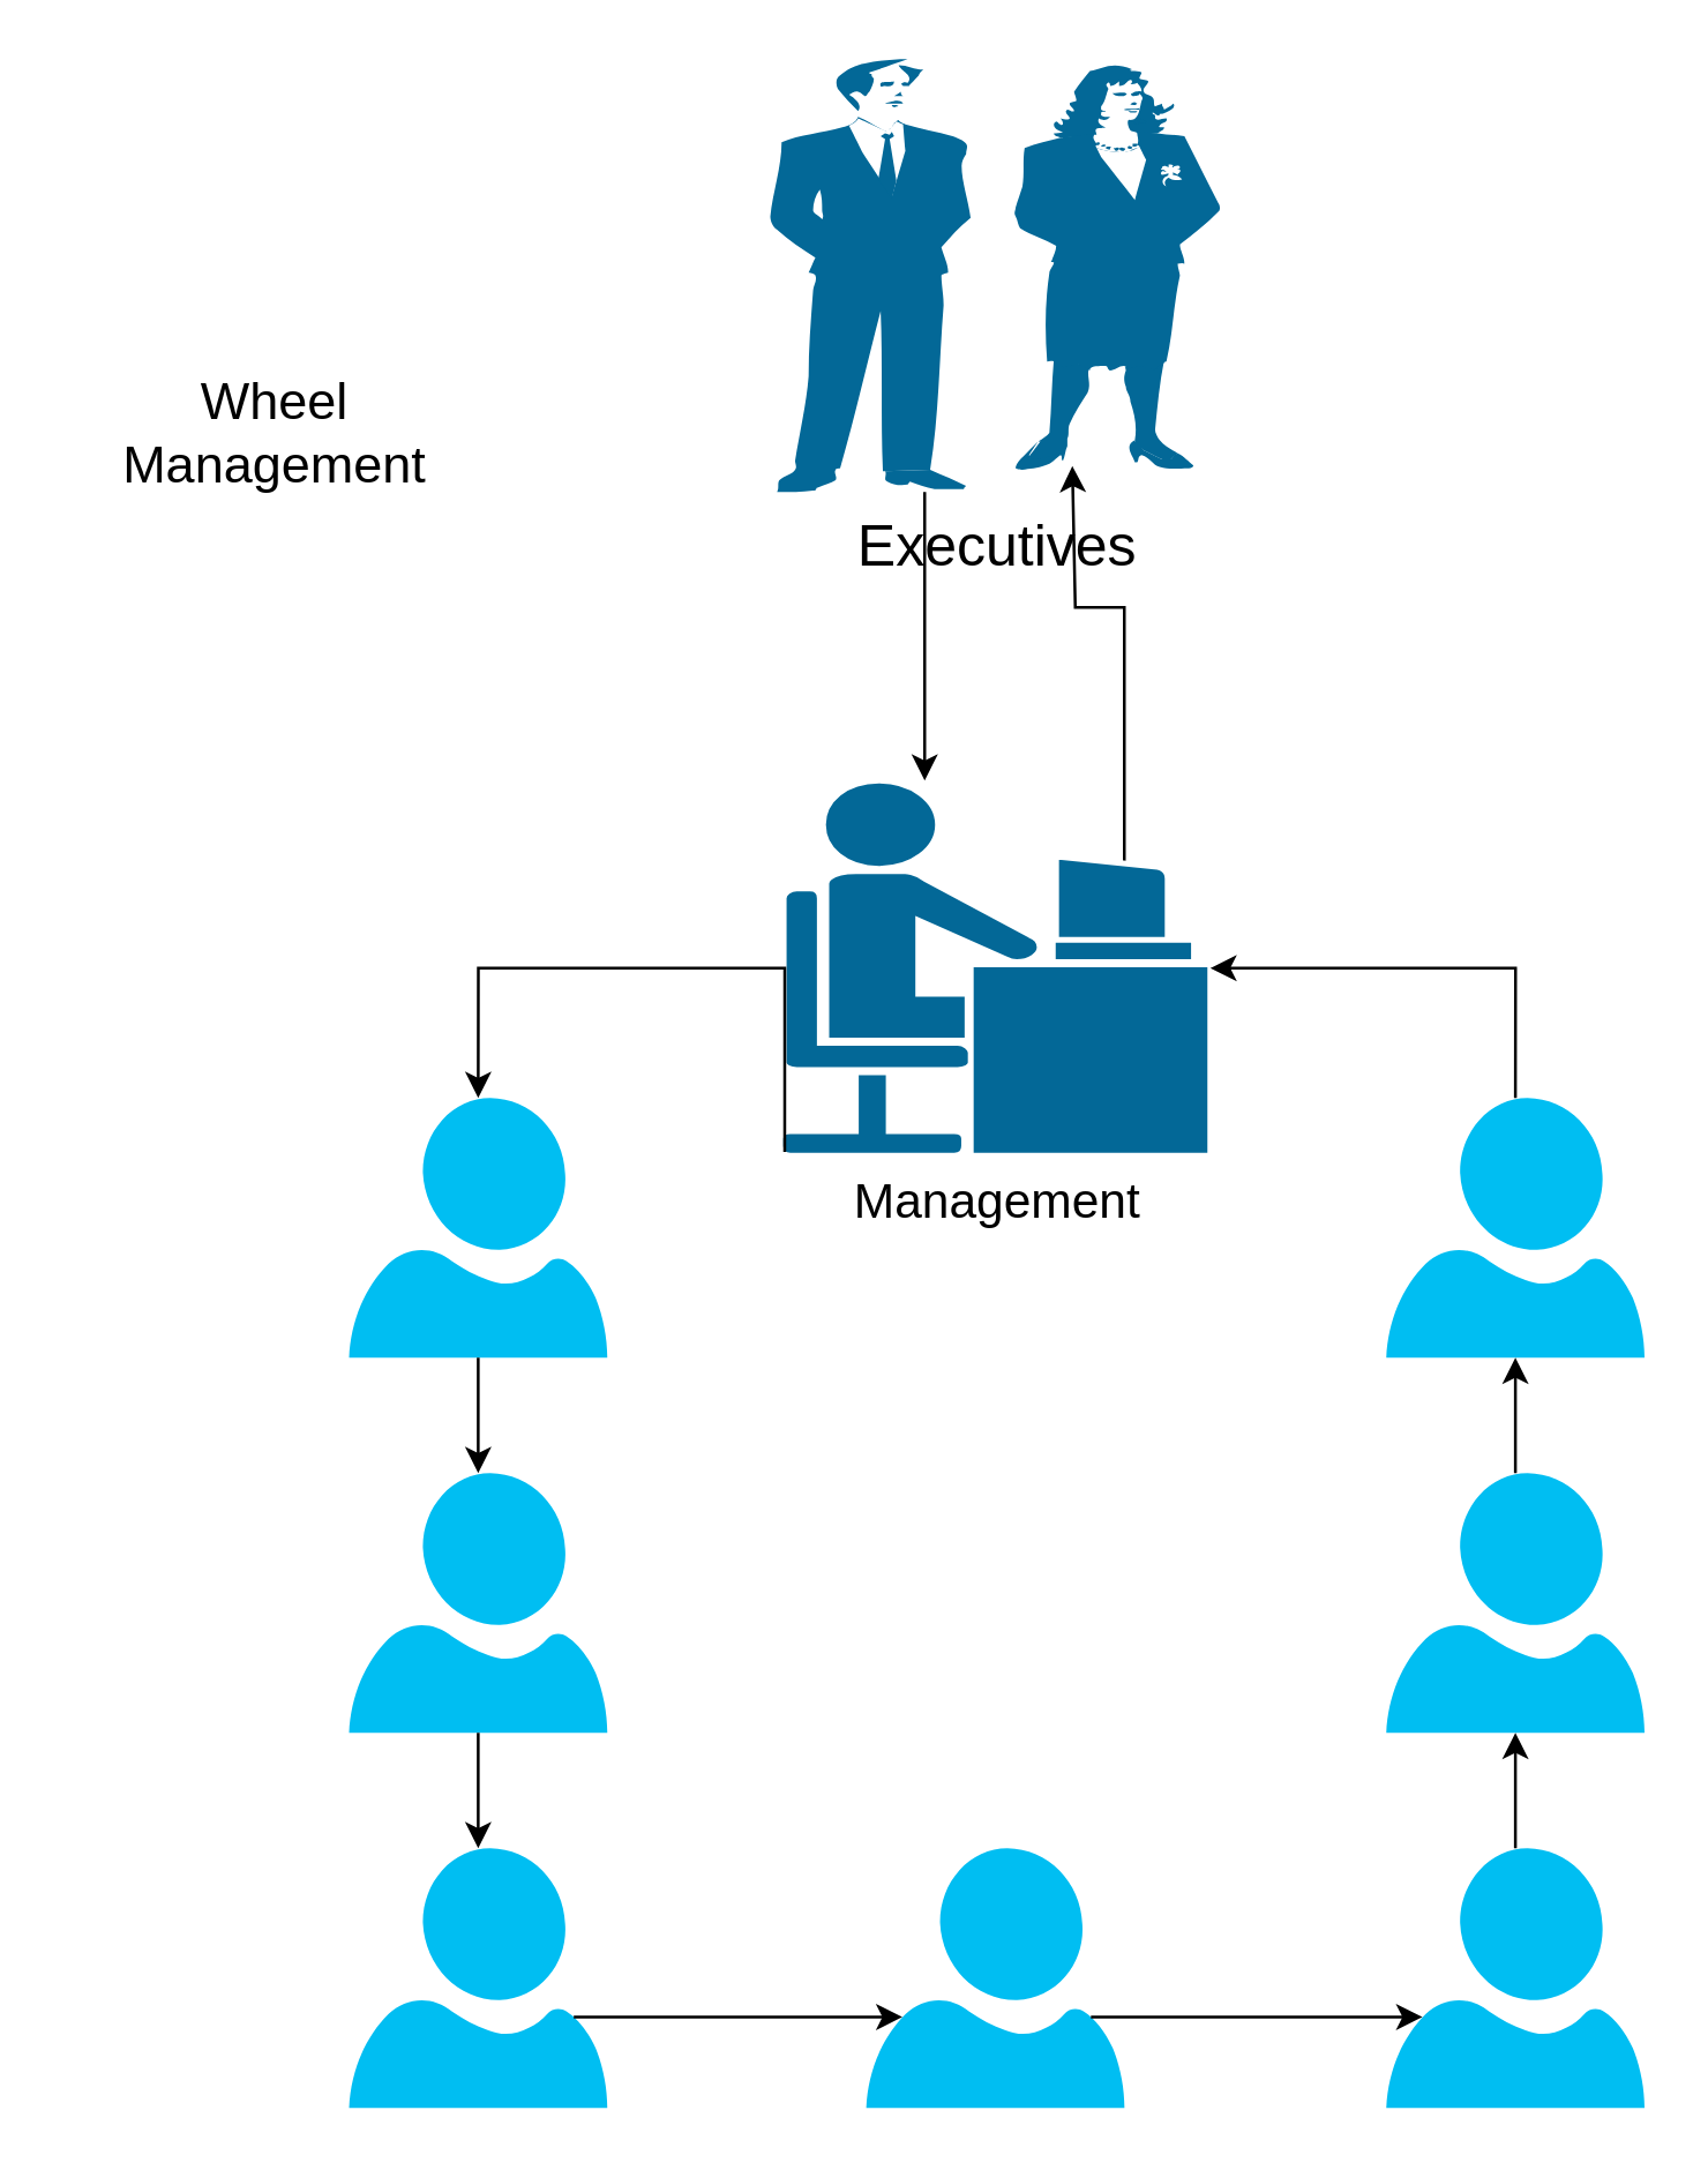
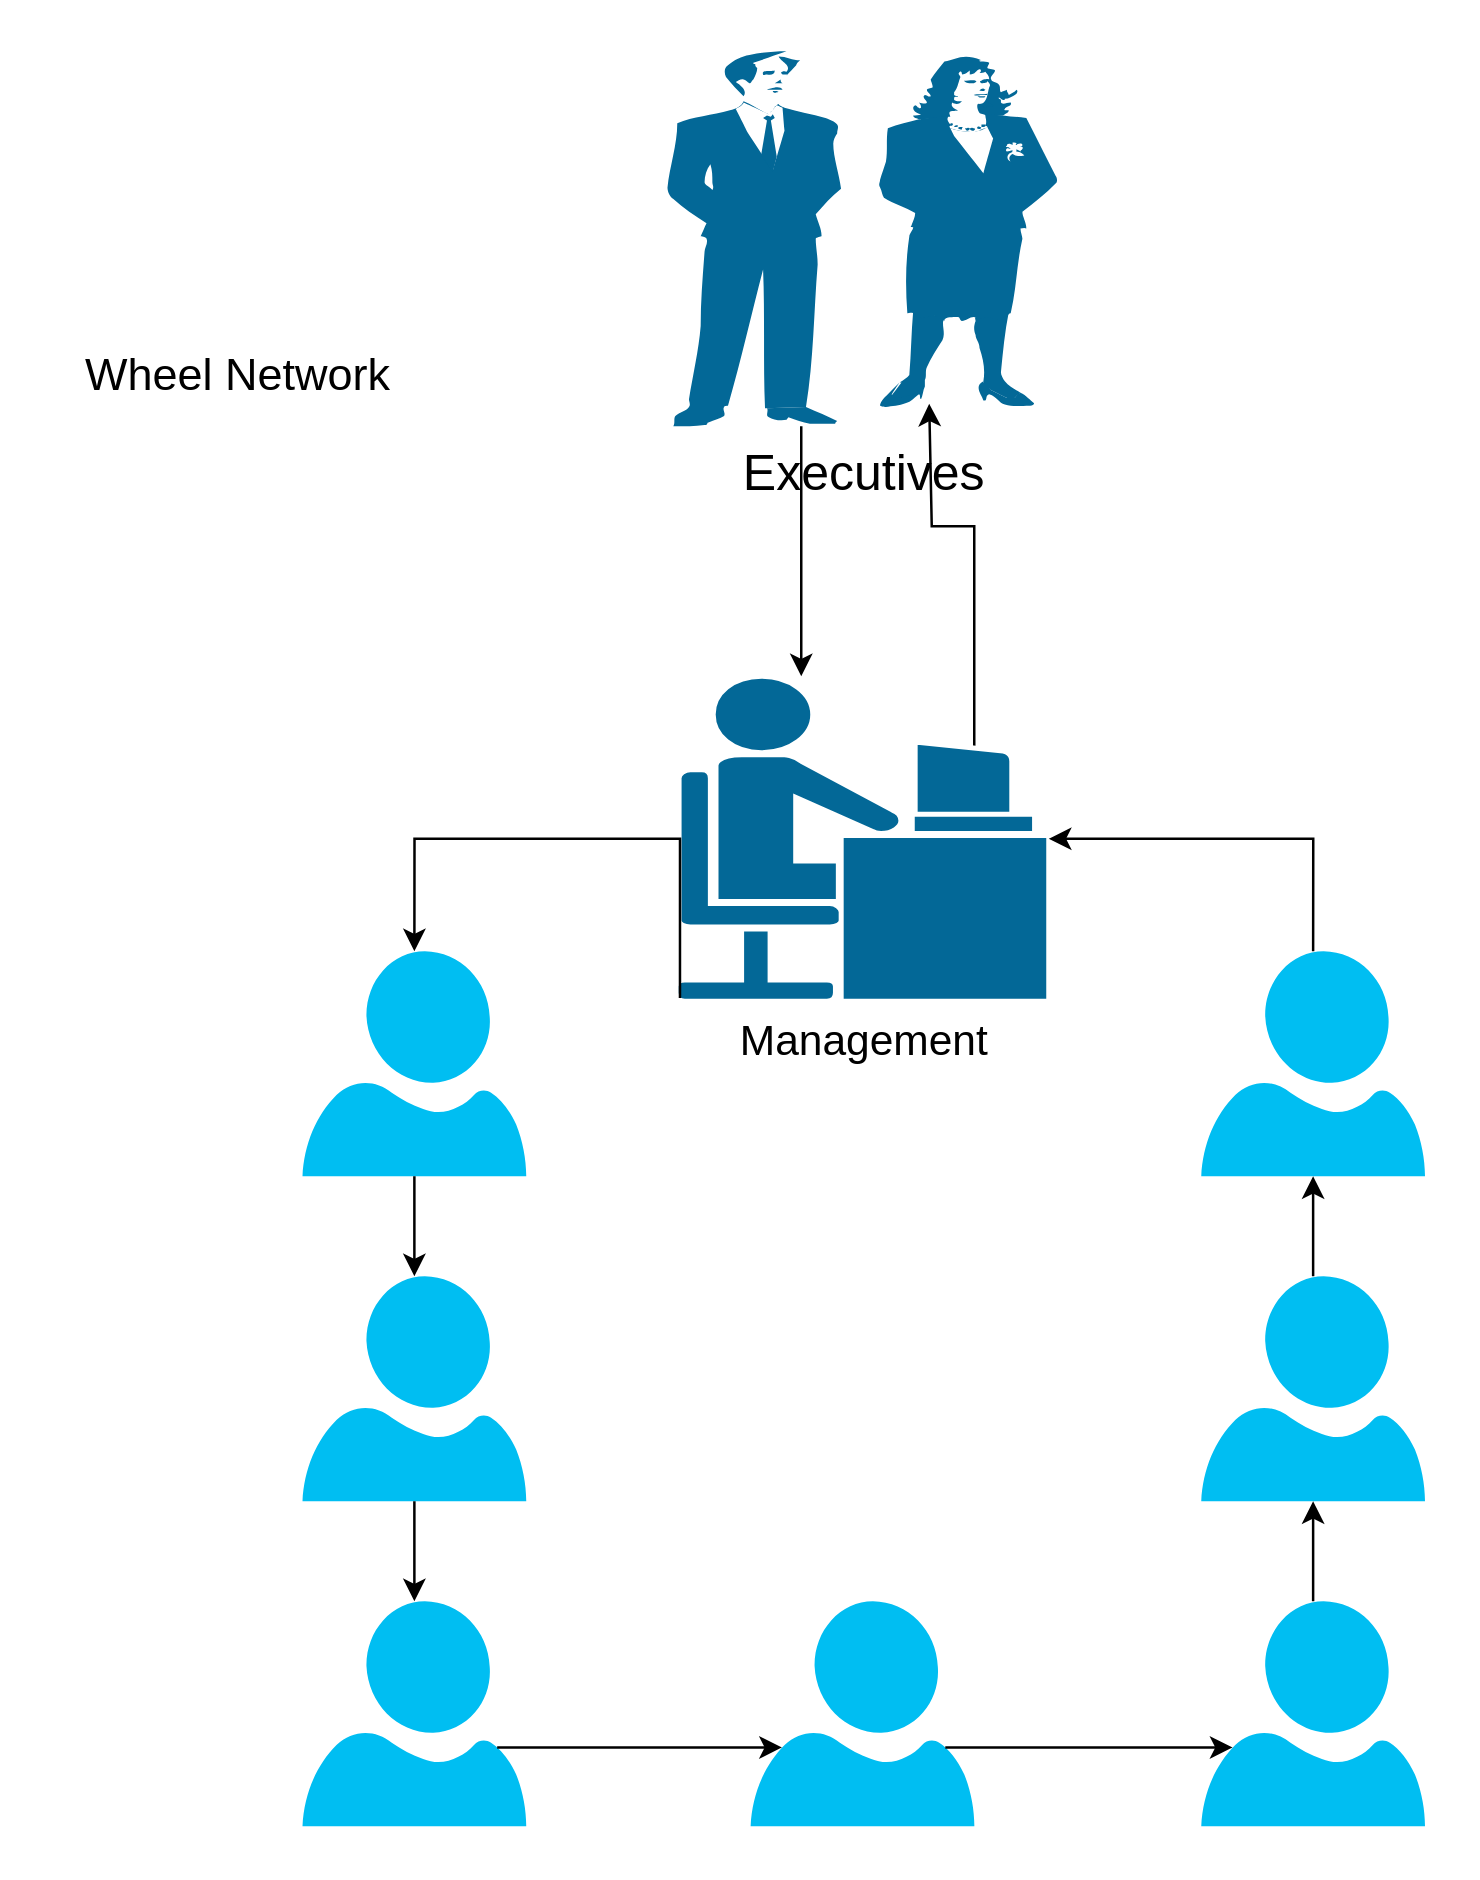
- <mxCell id="2" value="Wheel Management" style="text;html=1;align=center;verticalAlign=middle;whiteSpace=wrap;rounded=0;strokeWidth=5;fontSize=18;" vertex="1" parent="1"><mxGeometry x="20" y="120" width="150" height="60" as="geometry" /></mxCell>
+ <mxCell id="2" value="Wheel Network" style="text;html=1;align=center;verticalAlign=middle;whiteSpace=wrap;rounded=0;strokeWidth=5;fontSize=18;" vertex="1" parent="1"><mxGeometry x="20" y="120" width="150" height="60" as="geometry" /></mxCell>
